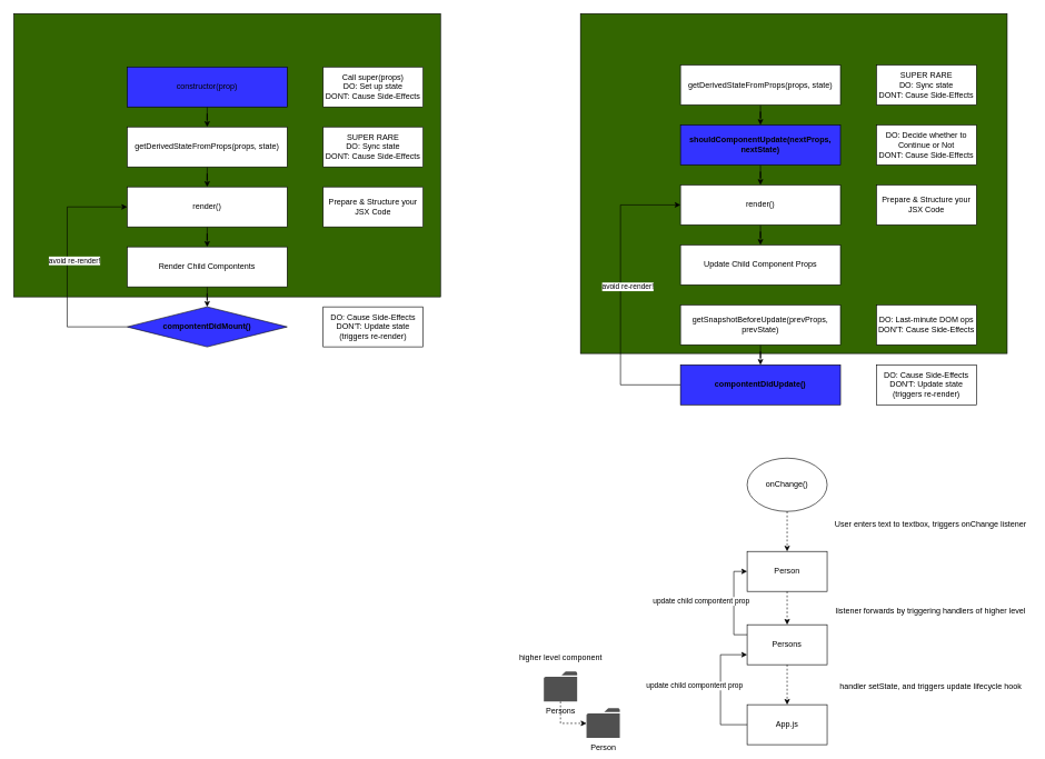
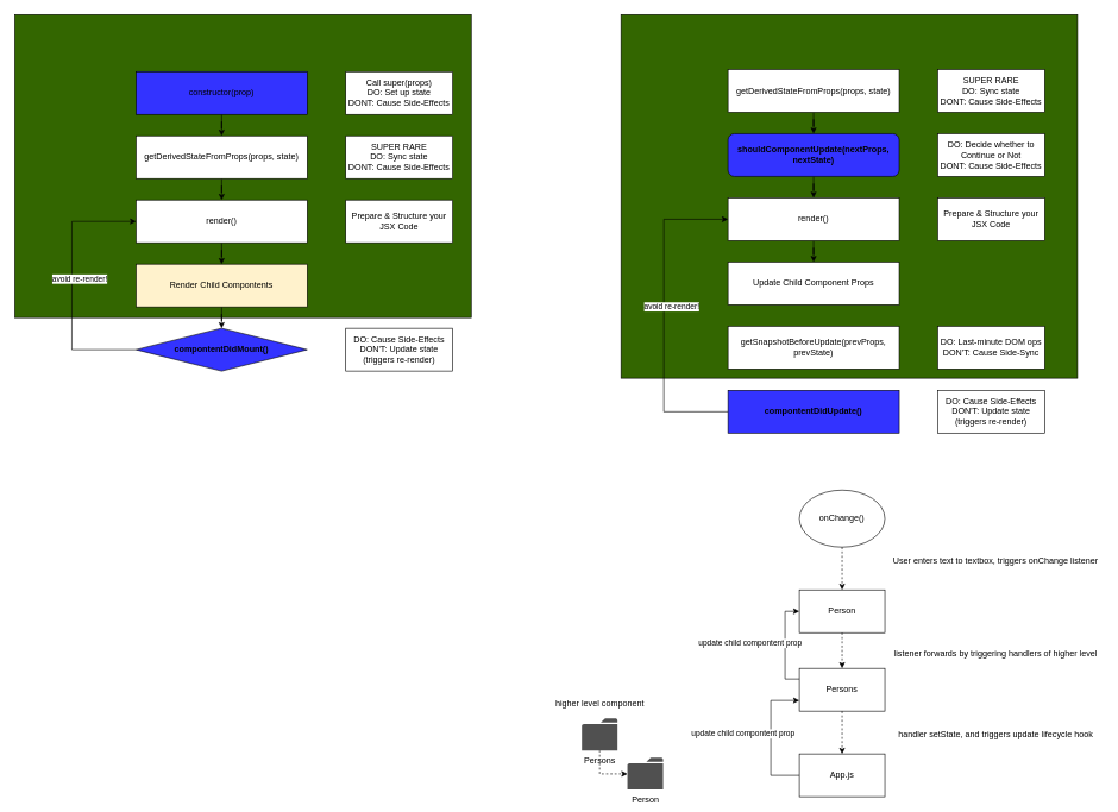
- <mxCell id="25" value="shouldComponentUpdate(nextProps, nextState)" style="rounded=0;whiteSpace=wrap;html=1;fillColor=#3333FF;fontStyle=1" parent="1" vertex="1"><mxGeometry x="1020" y="187" width="240" height="60" as="geometry" /></mxCell>
+ <mxCell id="25" value="shouldComponentUpdate(nextProps, nextState)" style="whiteSpace=wrap;html=1;fillColor=#3333FF;fontStyle=1;rounded=1;" parent="1" vertex="1"><mxGeometry x="1020" y="187" width="240" height="60" as="geometry" /></mxCell>
- <mxCell id="17" value="Render Child Compontents" style="rounded=0;whiteSpace=wrap;html=1;" parent="1" vertex="1"><mxGeometry x="190" y="370" width="240" height="60" as="geometry" /></mxCell>
+ <mxCell id="17" value="Render Child Compontents" style="rounded=0;whiteSpace=wrap;html=1;fillColor=#fff2cc;" parent="1" vertex="1"><mxGeometry x="190" y="370" width="240" height="60" as="geometry" /></mxCell>
- <mxCell id="38" value="DO: Last-minute DOM ops&lt;br&gt;DON'T: Cause Side-Effects" style="rounded=0;whiteSpace=wrap;html=1;" parent="1" vertex="1"><mxGeometry x="1314" y="457" width="150" height="60" as="geometry" /></mxCell>
+ <mxCell id="38" value="DO: Last-minute DOM ops&lt;br&gt;DON'T: Cause Side-Sync" style="rounded=0;whiteSpace=wrap;html=1;" parent="1" vertex="1"><mxGeometry x="1314" y="457" width="150" height="60" as="geometry" /></mxCell>
- <mxCell id="34" value="" style="edgeStyle=orthogonalEdgeStyle;rounded=0;orthogonalLoop=1;jettySize=auto;html=1;" parent="1" source="35" target="37" edge="1"><mxGeometry relative="1" as="geometry" /></mxCell>
